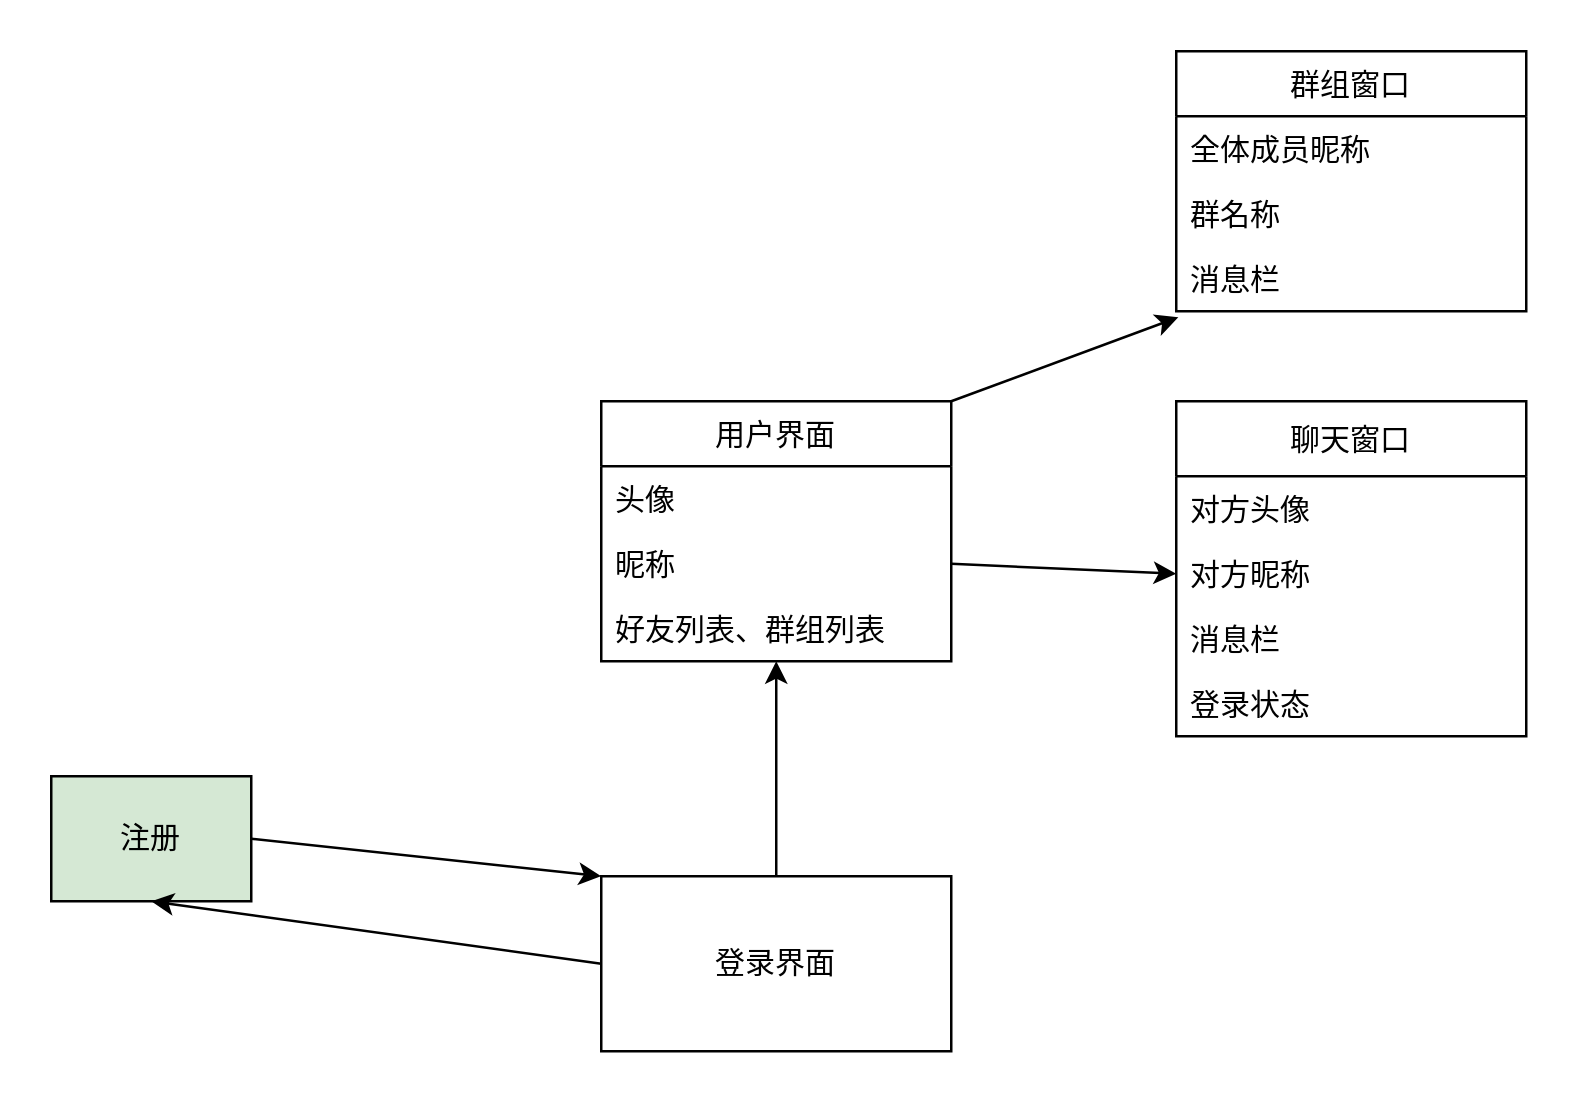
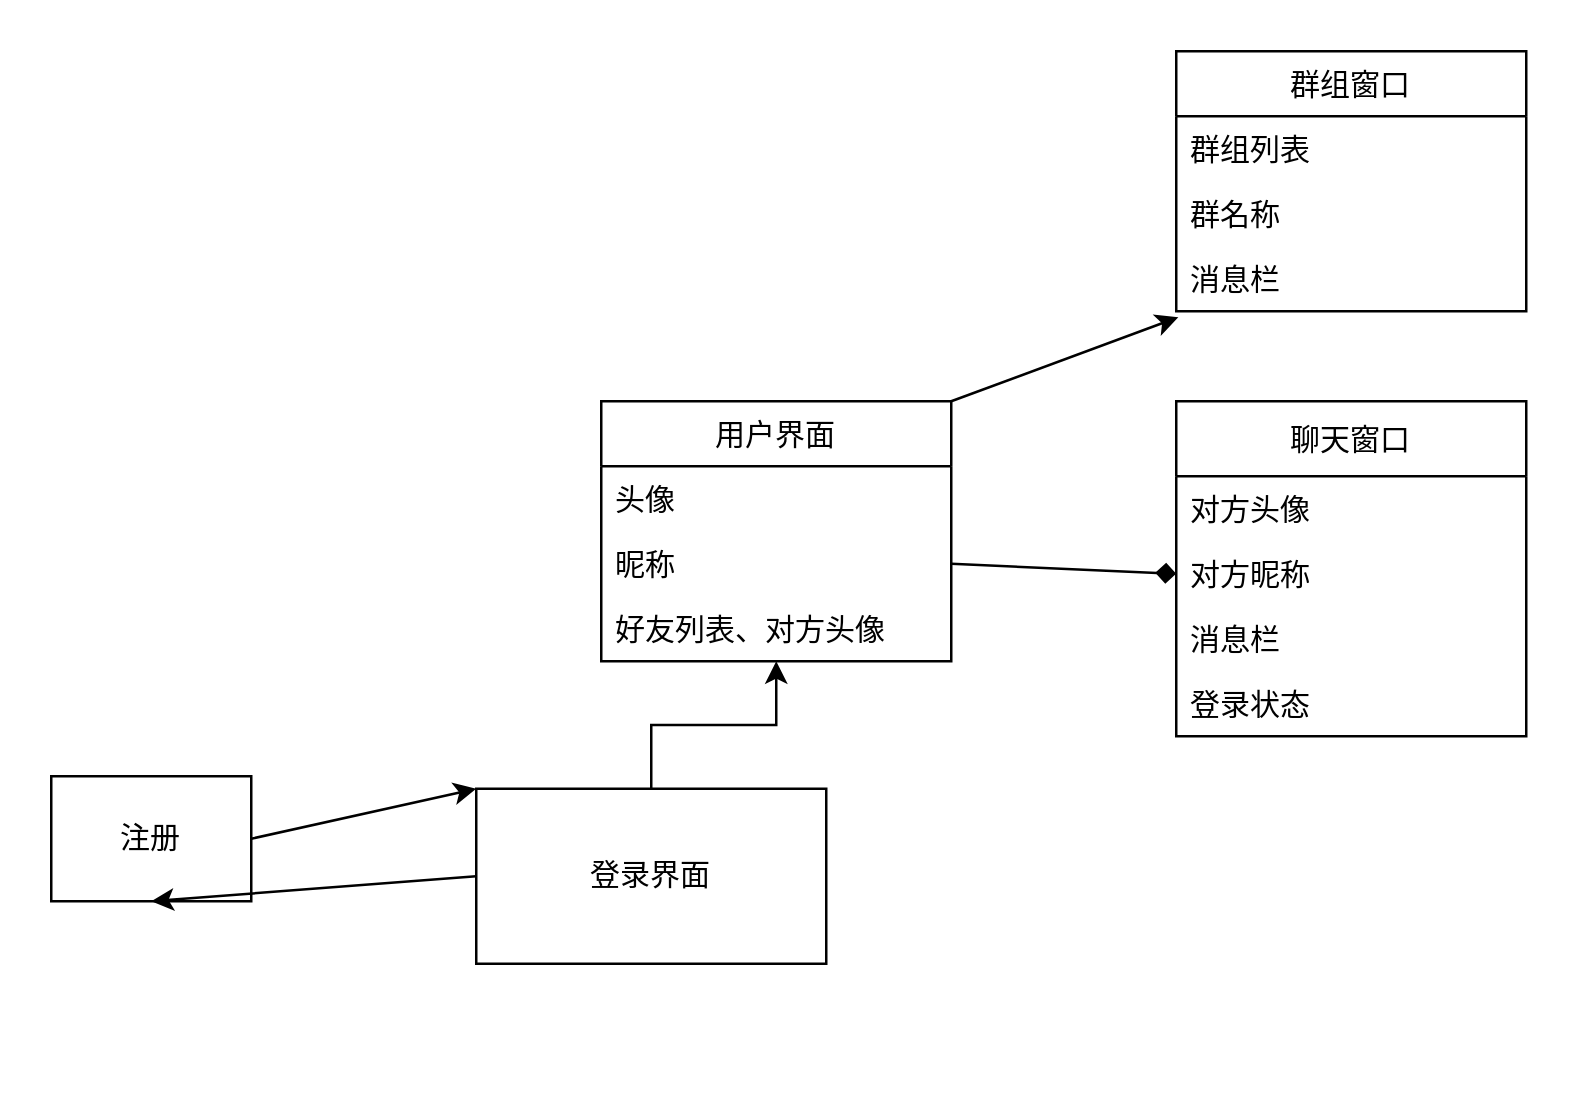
- <mxCell id="18" value="全体成员昵称" style="text;strokeColor=none;fillColor=none;align=left;verticalAlign=top;spacingLeft=4;spacingRight=4;overflow=hidden;rotatable=0;points=[[0,0.5],[1,0.5]];portConstraint=eastwest;" vertex="1" parent="17"><mxGeometry y="26" width="140" height="26" as="geometry" /></mxCell>
+ <mxCell id="18" value="群组列表" style="text;strokeColor=none;fillColor=none;align=left;verticalAlign=top;spacingLeft=4;spacingRight=4;overflow=hidden;rotatable=0;points=[[0,0.5],[1,0.5]];portConstraint=eastwest;" vertex="1" parent="17"><mxGeometry y="26" width="140" height="26" as="geometry" /></mxCell>
- <mxCell id="16" value="" style="endArrow=classic;html=1;entryX=0;entryY=0.5;entryDx=0;entryDy=0;exitX=1;exitY=0.5;exitDx=0;exitDy=0;" edge="1" parent="1" source="9" target="13"><mxGeometry width="50" height="50" relative="1" as="geometry"><mxPoint x="320" y="190" as="sourcePoint" /><mxPoint x="370" y="140" as="targetPoint" /></mxGeometry></mxCell>
+ <mxCell id="16" value="" style="endArrow=diamond;html=1;entryX=0;entryY=0.5;entryDx=0;entryDy=0;exitX=1;exitY=0.5;exitDx=0;exitDy=0;" edge="1" parent="1" source="9" target="13"><mxGeometry width="50" height="50" relative="1" as="geometry"><mxPoint x="320" y="190" as="sourcePoint" /><mxPoint x="370" y="140" as="targetPoint" /></mxGeometry></mxCell>
- <mxCell id="10" value="好友列表、群组列表" style="text;strokeColor=none;fillColor=none;align=left;verticalAlign=top;spacingLeft=4;spacingRight=4;overflow=hidden;rotatable=0;points=[[0,0.5],[1,0.5]];portConstraint=eastwest;" vertex="1" parent="7"><mxGeometry y="78" width="140" height="26" as="geometry" /></mxCell>
+ <mxCell id="10" value="好友列表、对方头像" style="text;strokeColor=none;fillColor=none;align=left;verticalAlign=top;spacingLeft=4;spacingRight=4;overflow=hidden;rotatable=0;points=[[0,0.5],[1,0.5]];portConstraint=eastwest;" vertex="1" parent="7"><mxGeometry y="78" width="140" height="26" as="geometry" /></mxCell>
- <mxCell id="4" value="注册" style="rounded=0;whiteSpace=wrap;html=1;fillColor=#d5e8d4;" vertex="1" parent="1"><mxGeometry x="20" y="310" width="80" height="50" as="geometry" /></mxCell>
+ <mxCell id="4" value="注册" style="rounded=0;whiteSpace=wrap;html=1;" vertex="1" parent="1"><mxGeometry x="20" y="310" width="80" height="50" as="geometry" /></mxCell>
- <mxCell id="3" value="登录界面" style="rounded=0;whiteSpace=wrap;html=1;" vertex="1" parent="1"><mxGeometry x="240" y="350" width="140" height="70" as="geometry" /></mxCell>
+ <mxCell id="3" value="登录界面" style="rounded=0;whiteSpace=wrap;html=1;" vertex="1" parent="1"><mxGeometry x="190" y="315" width="140" height="70" as="geometry" /></mxCell>
